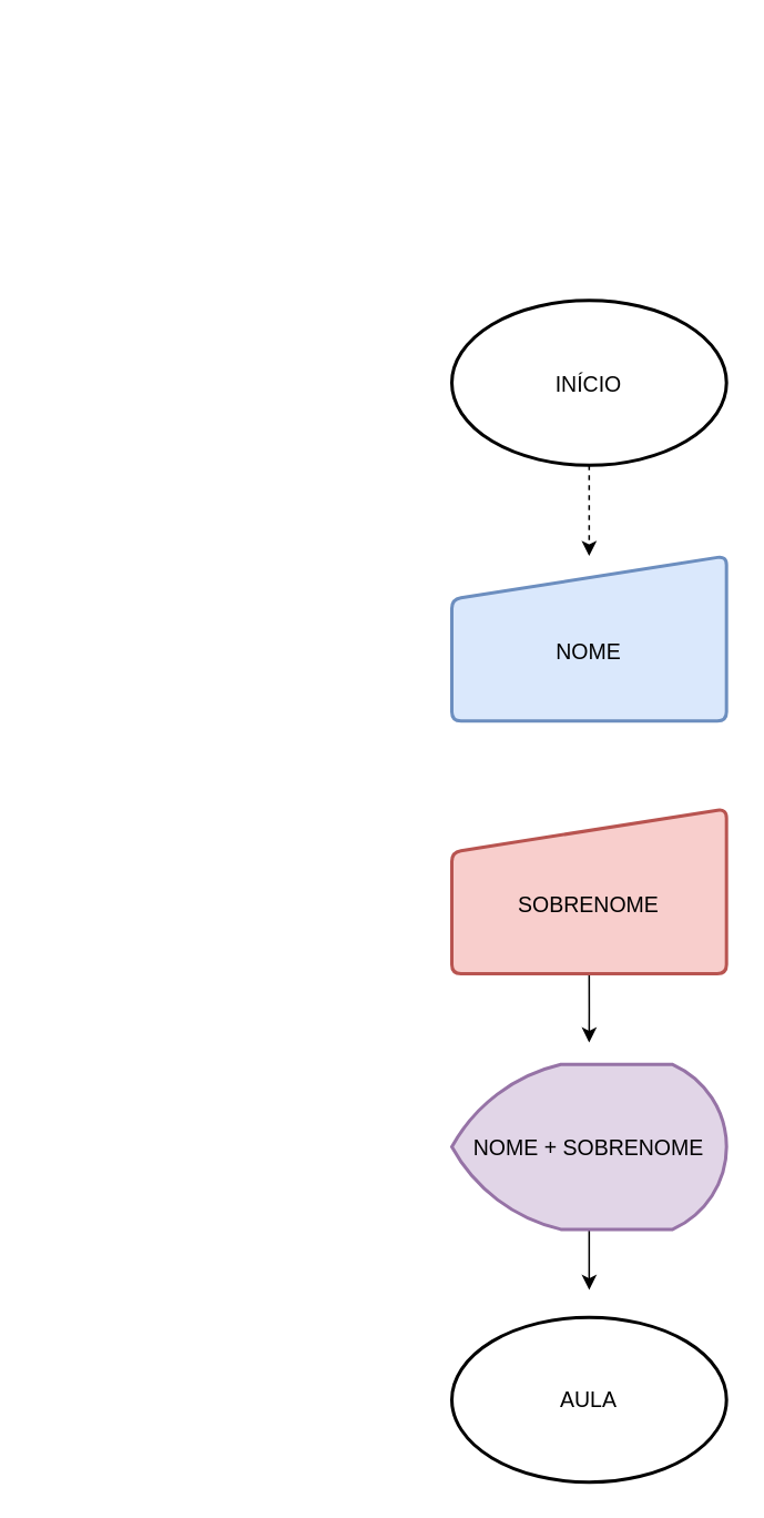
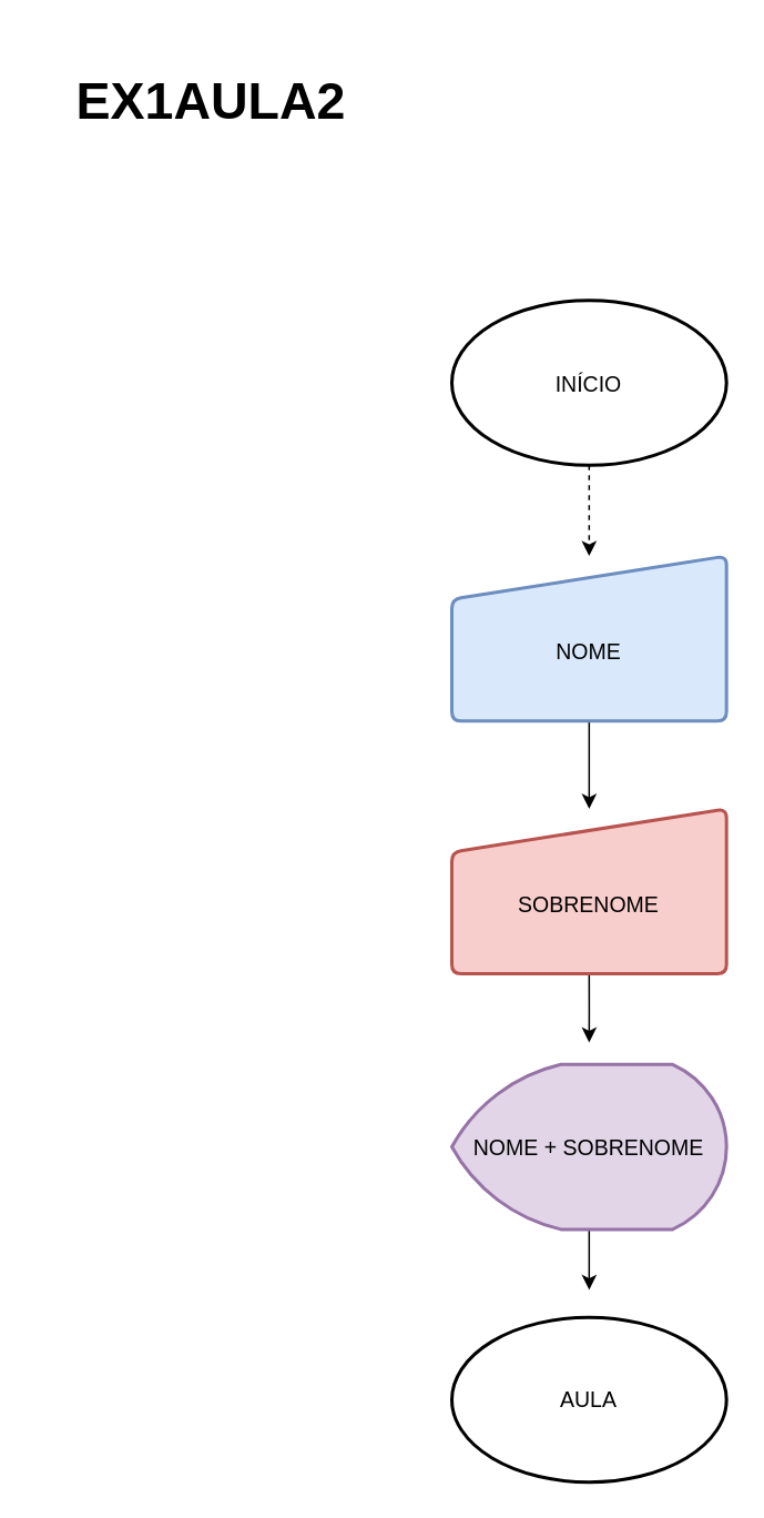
+ <mxCell id="12" value="EX1AULA2" style="text;html=1;align=center;verticalAlign=middle;whiteSpace=wrap;rounded=0;fontSize=31;fontStyle=1" vertex="1" parent="1"><mxGeometry x="20" y="20" width="213.33" height="80" as="geometry" /></mxCell>
+ <mxCell id="6" style="edgeStyle=orthogonalEdgeStyle;rounded=0;orthogonalLoop=1;jettySize=auto;html=1;exitX=0.5;exitY=1;exitDx=0;exitDy=0;entryX=0.5;entryY=0;entryDx=0;entryDy=0;fontSize=13;" edge="1" parent="2" source="7" target="9"><mxGeometry relative="1" as="geometry" /></mxCell>
